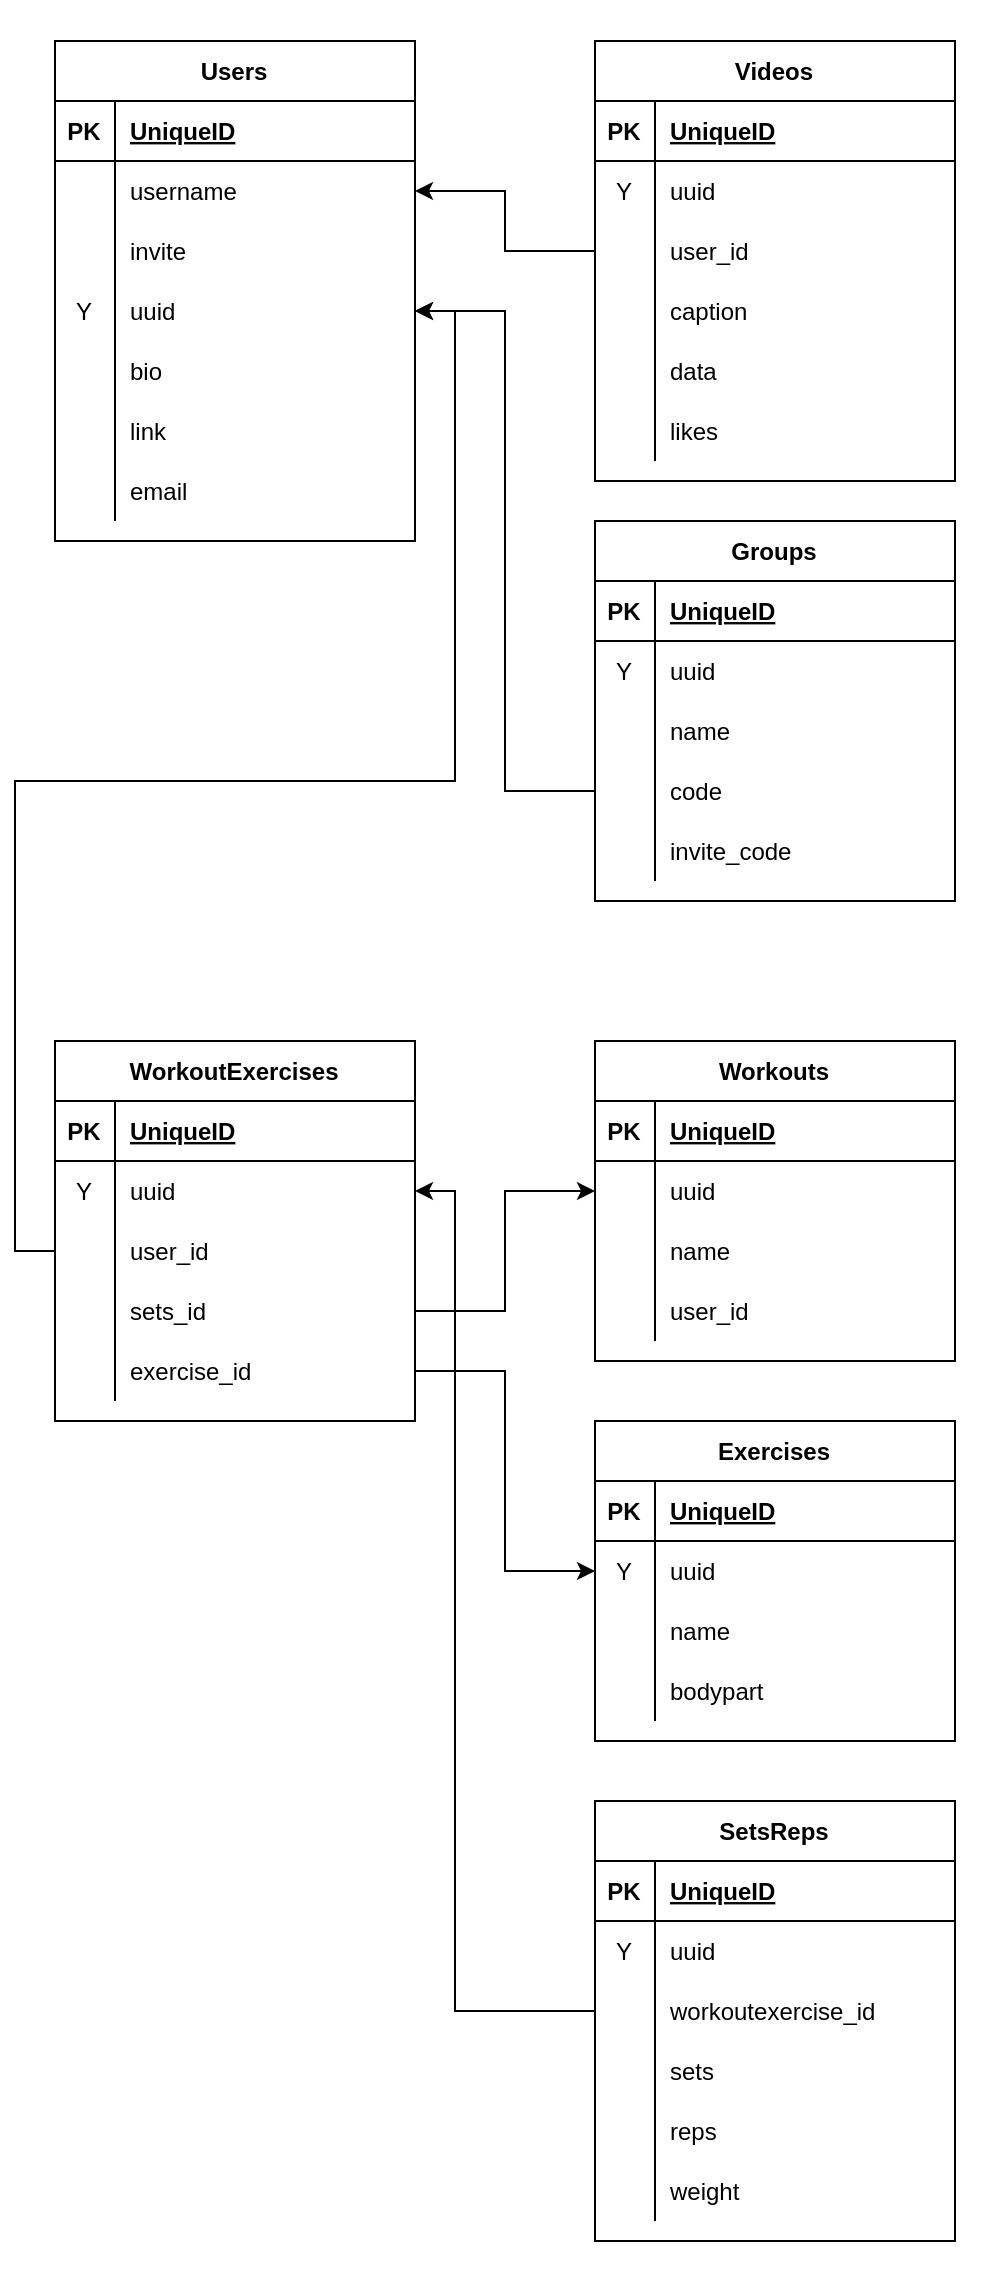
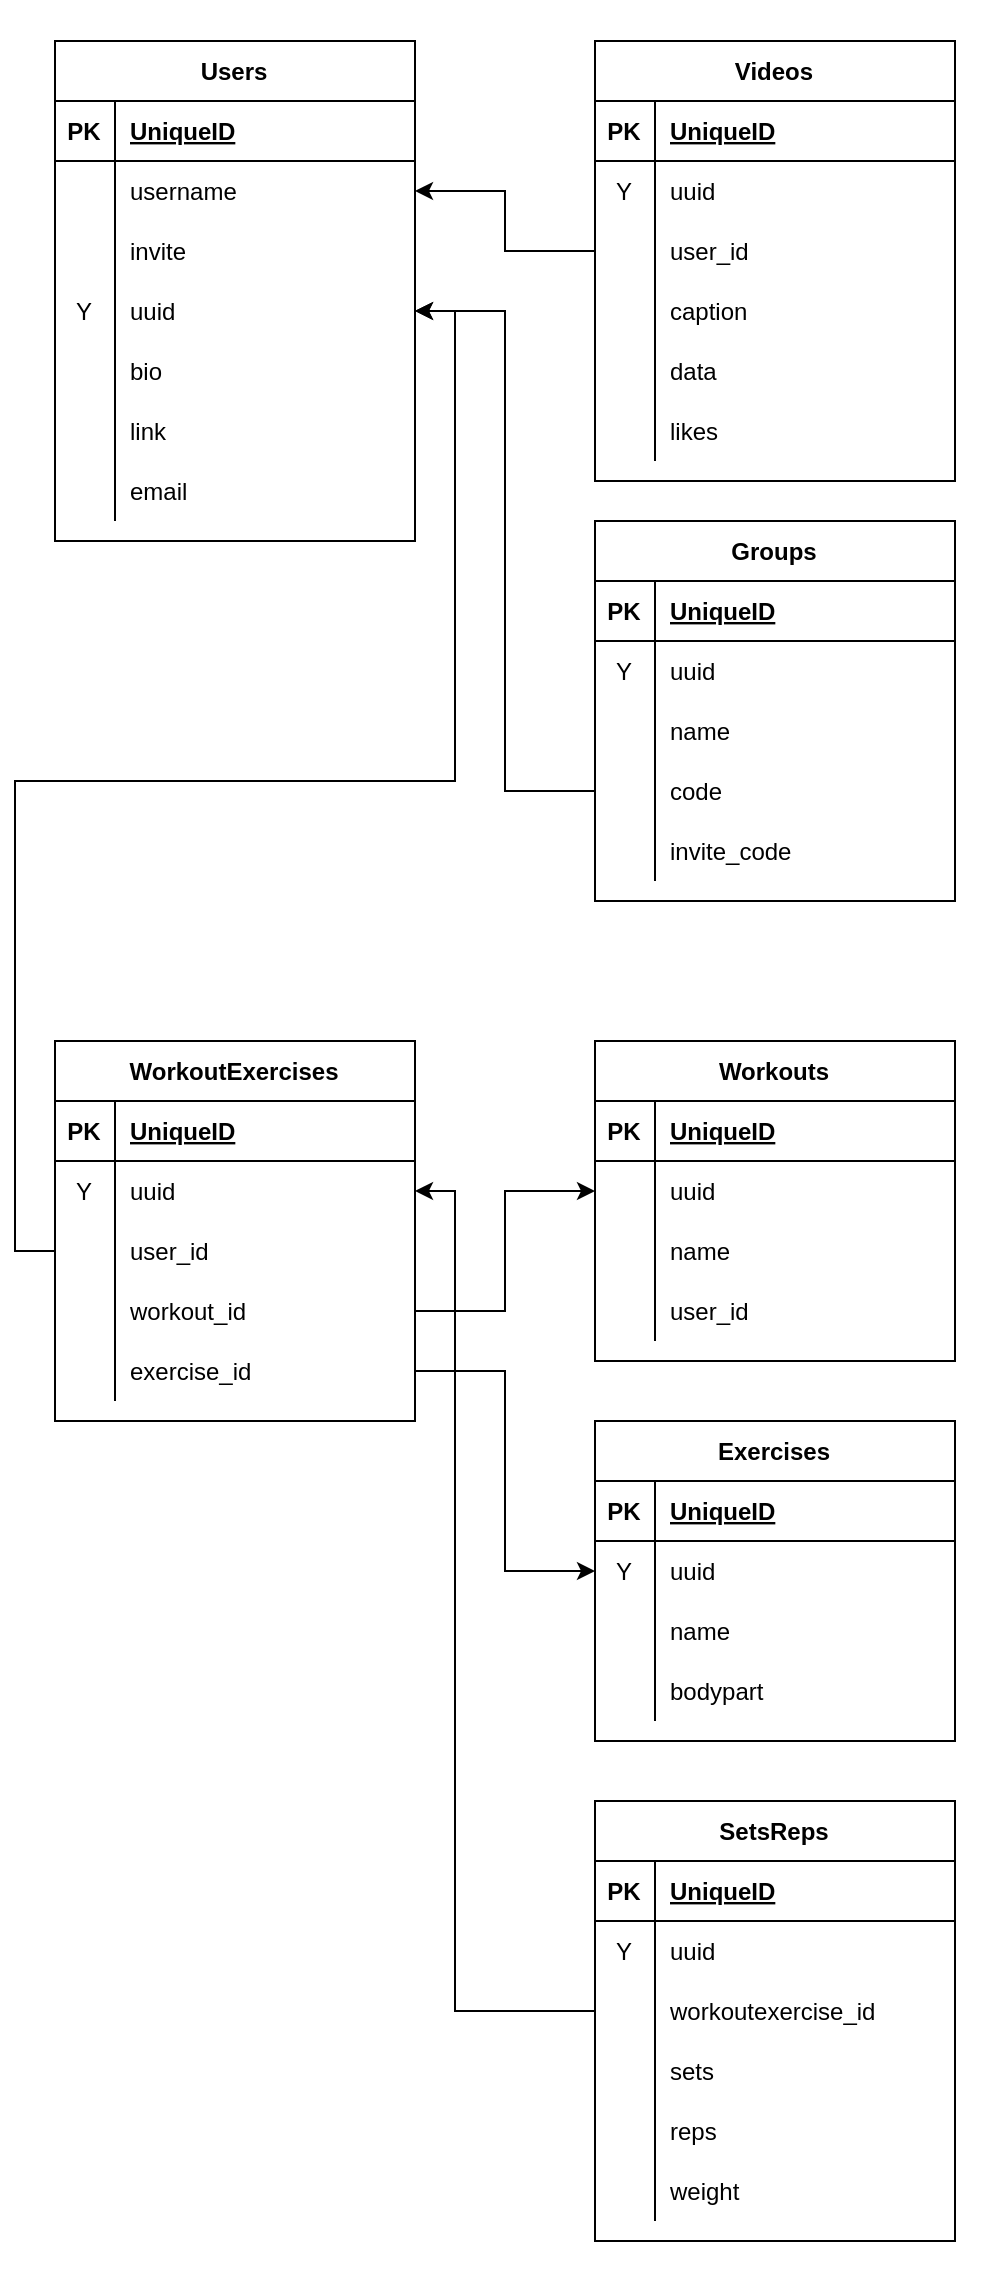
- <mxCell id="99" value="sets_id" style="shape=partialRectangle;connectable=0;fillColor=none;top=0;left=0;bottom=0;right=0;align=left;spacingLeft=6;overflow=hidden;" vertex="1" parent="97"><mxGeometry x="30" width="150" height="30" as="geometry"><mxRectangle width="150" height="30" as="alternateBounds" /></mxGeometry></mxCell>
+ <mxCell id="99" value="workout_id" style="shape=partialRectangle;connectable=0;fillColor=none;top=0;left=0;bottom=0;right=0;align=left;spacingLeft=6;overflow=hidden;" vertex="1" parent="97"><mxGeometry x="30" width="150" height="30" as="geometry"><mxRectangle width="150" height="30" as="alternateBounds" /></mxGeometry></mxCell>
